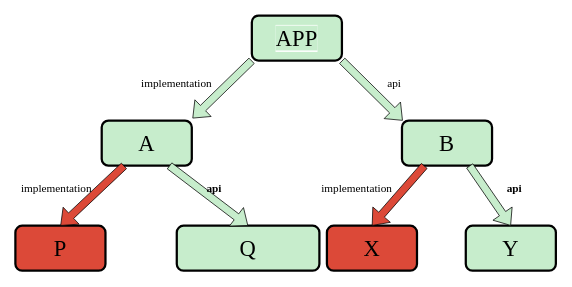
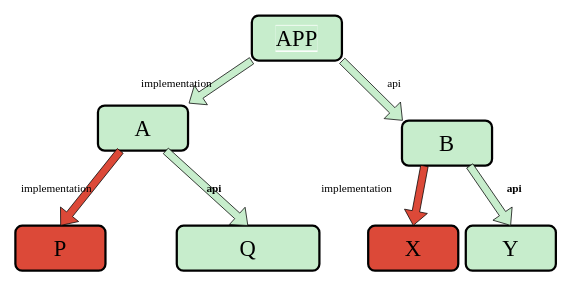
- <mxCell id="3" value="A" style="shape=ext;rounded=1;html=1;whiteSpace=wrap;strokeWidth=3;fontFamily=Comic Sans MS;fontSize=30;align=center;verticalAlign=middle;fillColor=#C7EDCC;" parent="1" vertex="1"><mxGeometry x="135" y="160" width="120" height="60" as="geometry" /></mxCell>
+ <mxCell id="3" value="A" style="shape=ext;rounded=1;html=1;whiteSpace=wrap;strokeWidth=3;fontFamily=Comic Sans MS;fontSize=30;align=center;verticalAlign=middle;fillColor=#C7EDCC;" parent="1" vertex="1"><mxGeometry x="130" y="140" width="120" height="60" as="geometry" /></mxCell>
- <mxCell id="5" value="X" style="shape=ext;rounded=1;html=1;whiteSpace=wrap;strokeWidth=3;fontFamily=Comic Sans MS;fontSize=30;align=center;verticalAlign=middle;fillColor=#DC4938;" parent="1" vertex="1"><mxGeometry x="435" y="300" width="120" height="60" as="geometry" /></mxCell>
+ <mxCell id="5" value="X" style="shape=ext;rounded=1;html=1;whiteSpace=wrap;strokeWidth=3;fontFamily=Comic Sans MS;fontSize=30;align=center;verticalAlign=middle;fillColor=#DC4938;" parent="1" vertex="1"><mxGeometry x="490" y="300" width="120" height="60" as="geometry" /></mxCell>
